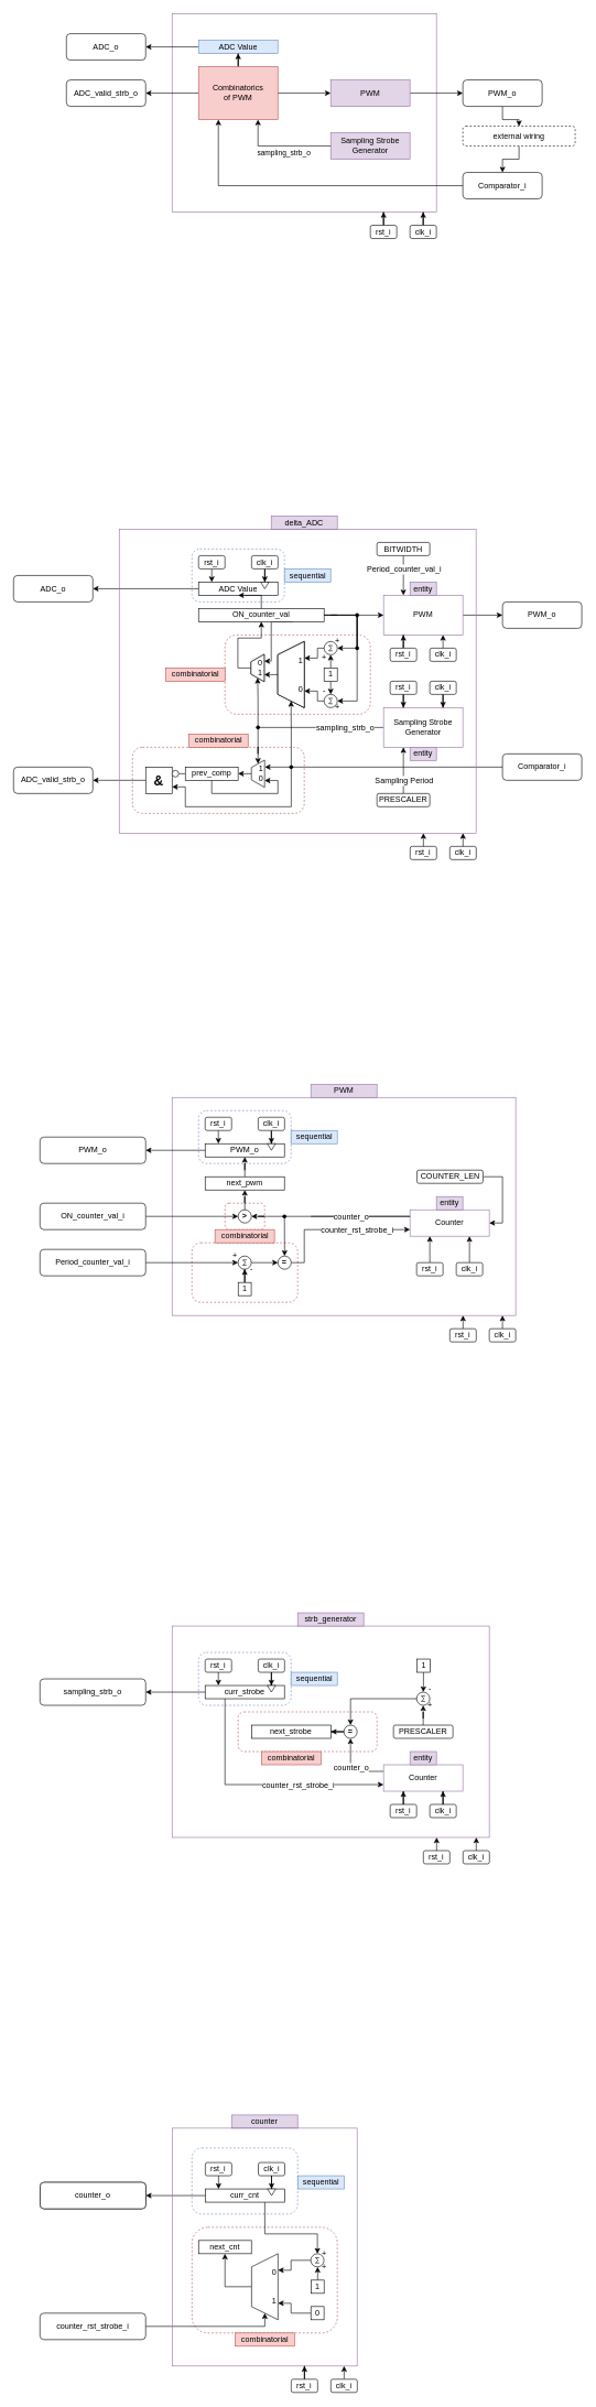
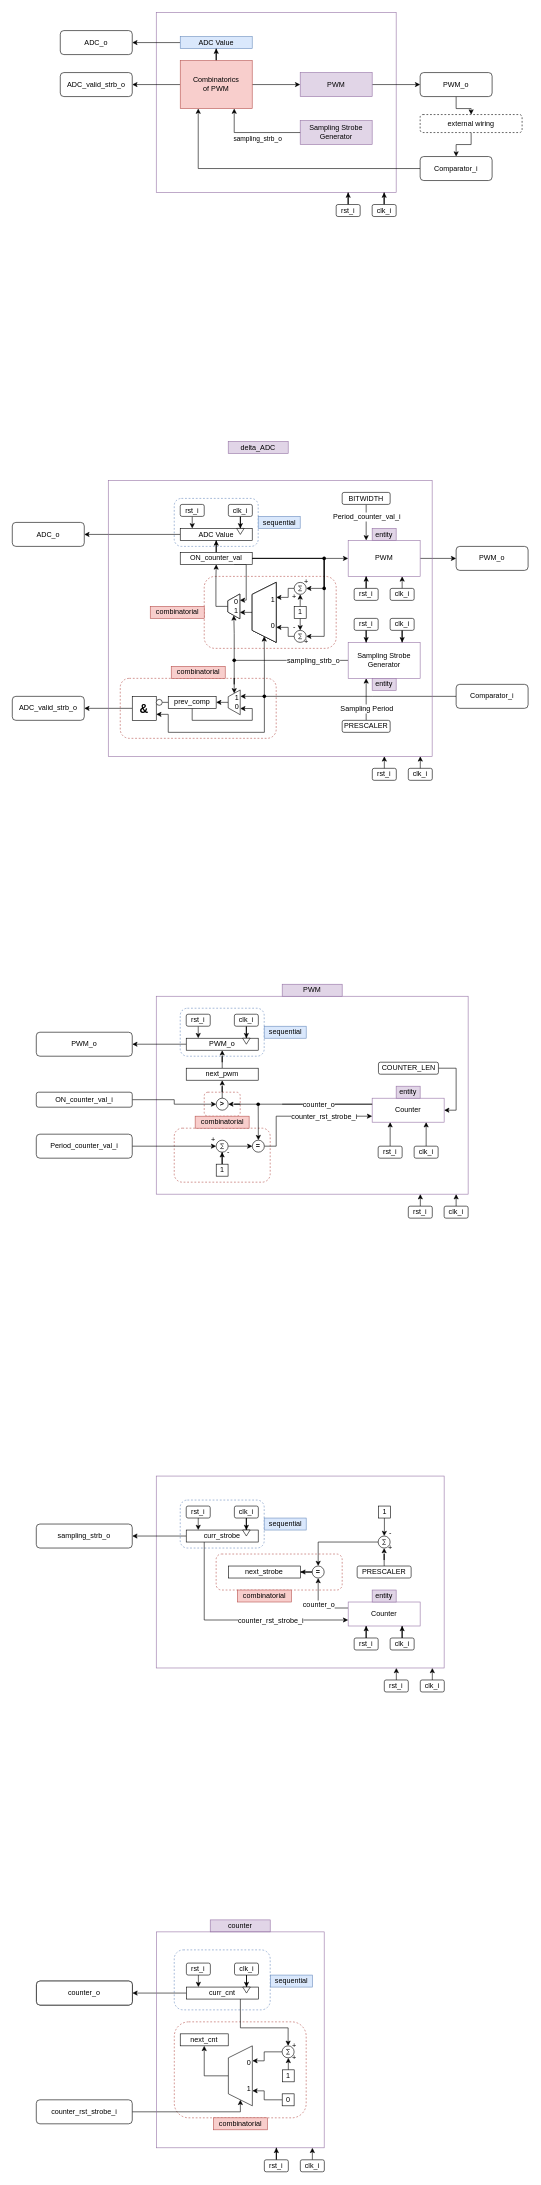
- <mxCell id="104" value="delta_ADC" style="whiteSpace=wrap;html=1;rounded=0;glass=0;fontSize=12;fillColor=#e1d5e7;strokeColor=#9673a6;" parent="1" vertex="1"><mxGeometry x="410" y="780" width="100" height="20" as="geometry" /></mxCell>
+ <mxCell id="104" value="delta_ADC" style="whiteSpace=wrap;html=1;rounded=0;glass=0;fontSize=12;fillColor=#e1d5e7;strokeColor=#9673a6;" parent="1" vertex="1"><mxGeometry x="380" y="735" width="100" height="20" as="geometry" /></mxCell>
- <mxCell id="35" value="ON_counter_val" style="rounded=0;whiteSpace=wrap;html=1;" parent="1" vertex="1"><mxGeometry x="300" y="920" width="190" height="20" as="geometry" /></mxCell>
+ <mxCell id="35" value="ON_counter_val" style="rounded=0;whiteSpace=wrap;html=1;" parent="1" vertex="1"><mxGeometry x="300" y="920" width="120" height="20" as="geometry" /></mxCell>
- <mxCell id="135" value="ON_counter_val_i" style="rounded=1;whiteSpace=wrap;html=1;glass=0;fontSize=12;fillColor=default;gradientColor=none;" parent="1" vertex="1"><mxGeometry x="60" y="1820" width="160" height="40" as="geometry" /></mxCell>
+ <mxCell id="135" value="ON_counter_val_i" style="rounded=1;whiteSpace=wrap;html=1;glass=0;fontSize=12;fillColor=default;gradientColor=none;" parent="1" vertex="1"><mxGeometry x="60" y="1820" width="160" height="25" as="geometry" /></mxCell>
- <mxCell id="174" value="strb_generator" style="whiteSpace=wrap;html=1;rounded=0;glass=0;fontSize=12;fillColor=#e1d5e7;strokeColor=#9673a6;" parent="1" vertex="1"><mxGeometry x="450" y="2440" width="100" height="20" as="geometry" /></mxCell>
